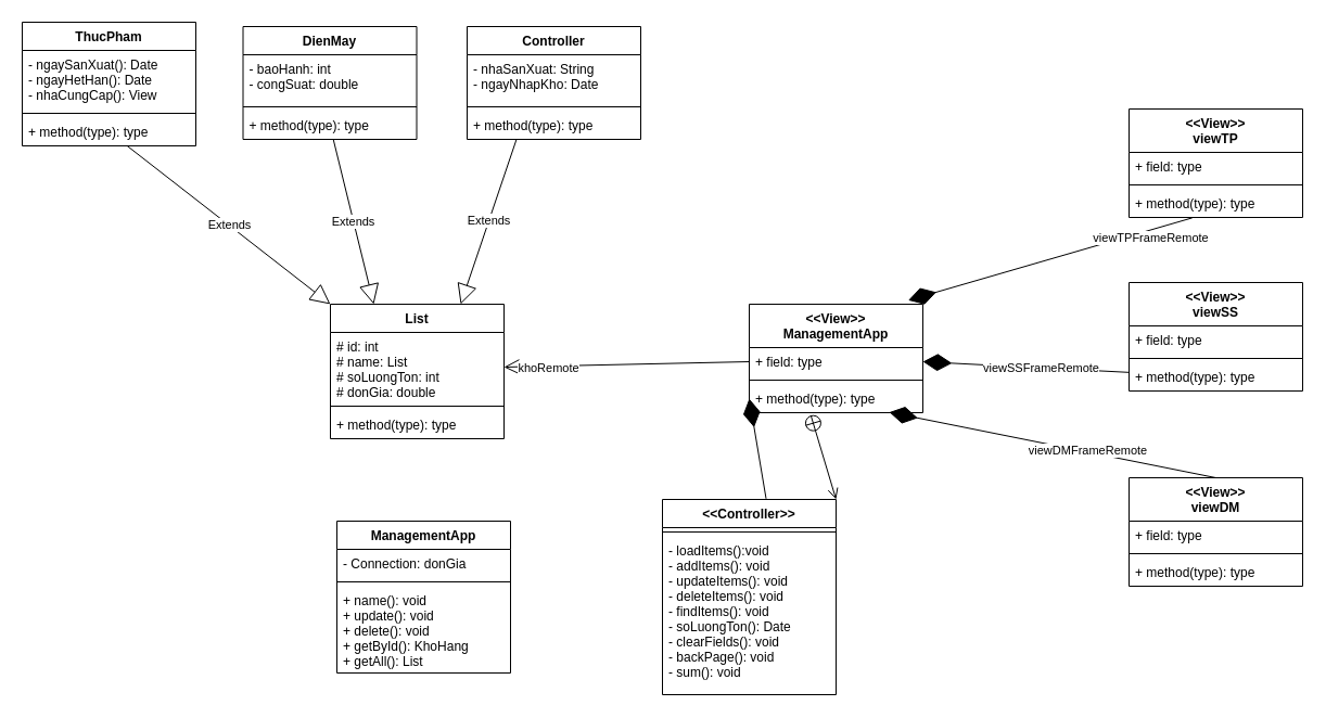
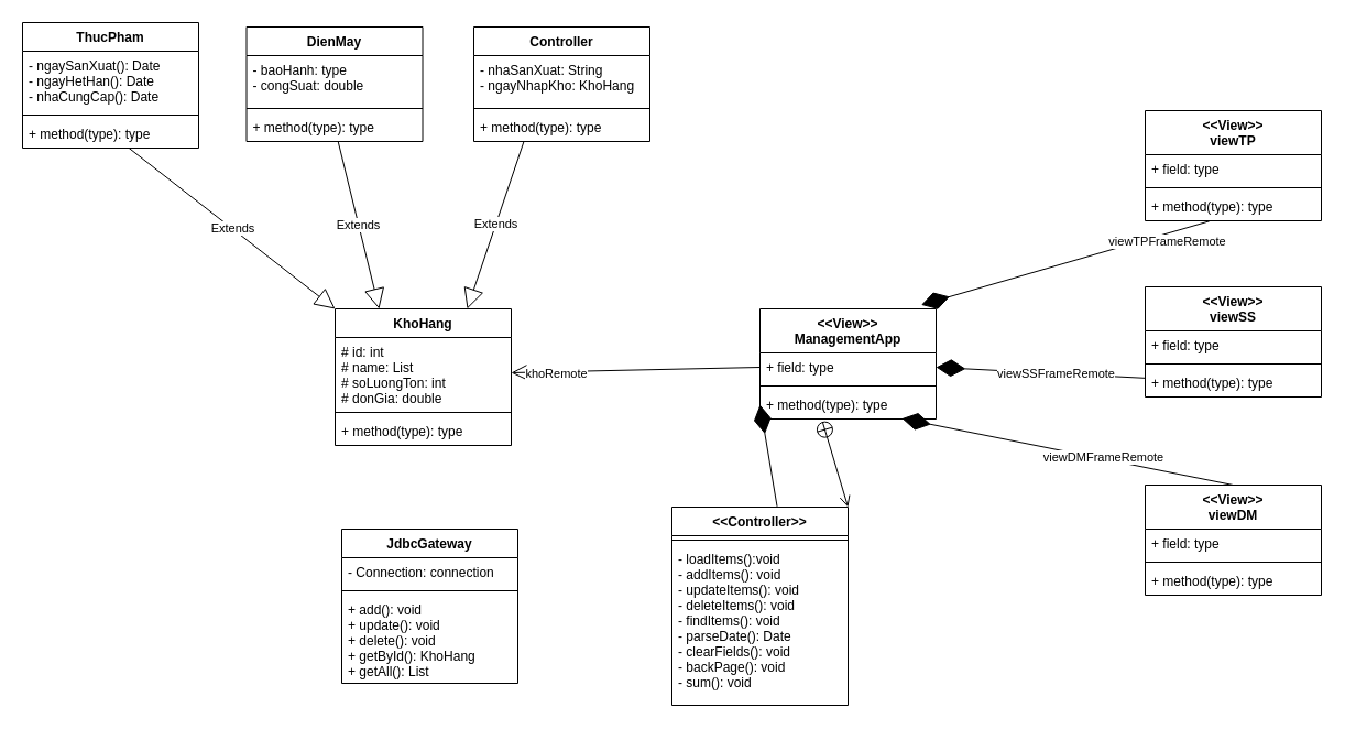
- <mxCell id="7" value="- ngaySanXuat(): Date&#10;- ngayHetHan(): Date&#10;- nhaCungCap(): View" style="text;strokeColor=none;fillColor=none;align=left;verticalAlign=top;spacingLeft=4;spacingRight=4;overflow=hidden;rotatable=0;points=[[0,0.5],[1,0.5]];portConstraint=eastwest;" parent="6" vertex="1"><mxGeometry y="26" width="160" height="54" as="geometry" /></mxCell>
+ <mxCell id="7" value="- ngaySanXuat(): Date&#10;- ngayHetHan(): Date&#10;- nhaCungCap(): Date" style="text;strokeColor=none;fillColor=none;align=left;verticalAlign=top;spacingLeft=4;spacingRight=4;overflow=hidden;rotatable=0;points=[[0,0.5],[1,0.5]];portConstraint=eastwest;" parent="6" vertex="1"><mxGeometry y="26" width="160" height="54" as="geometry" /></mxCell>
- <mxCell id="19" value="- baoHanh: int&#10;- congSuat: double" style="text;strokeColor=none;fillColor=none;align=left;verticalAlign=top;spacingLeft=4;spacingRight=4;overflow=hidden;rotatable=0;points=[[0,0.5],[1,0.5]];portConstraint=eastwest;" parent="18" vertex="1"><mxGeometry y="26" width="160" height="44" as="geometry" /></mxCell>
+ <mxCell id="19" value="- baoHanh: type&#10;- congSuat: double" style="text;strokeColor=none;fillColor=none;align=left;verticalAlign=top;spacingLeft=4;spacingRight=4;overflow=hidden;rotatable=0;points=[[0,0.5],[1,0.5]];portConstraint=eastwest;" parent="18" vertex="1"><mxGeometry y="26" width="160" height="44" as="geometry" /></mxCell>
- <mxCell id="15" value="- nhaSanXuat: String&#10;- ngayNhapKho: Date" style="text;strokeColor=none;fillColor=none;align=left;verticalAlign=top;spacingLeft=4;spacingRight=4;overflow=hidden;rotatable=0;points=[[0,0.5],[1,0.5]];portConstraint=eastwest;" parent="14" vertex="1"><mxGeometry y="26" width="160" height="44" as="geometry" /></mxCell>
+ <mxCell id="15" value="- nhaSanXuat: String&#10;- ngayNhapKho: KhoHang" style="text;strokeColor=none;fillColor=none;align=left;verticalAlign=top;spacingLeft=4;spacingRight=4;overflow=hidden;rotatable=0;points=[[0,0.5],[1,0.5]];portConstraint=eastwest;" parent="14" vertex="1"><mxGeometry y="26" width="160" height="44" as="geometry" /></mxCell>
- <mxCell id="10" value="List" style="swimlane;fontStyle=1;align=center;verticalAlign=top;childLayout=stackLayout;horizontal=1;startSize=26;horizontalStack=0;resizeParent=1;resizeParentMax=0;resizeLast=0;collapsible=1;marginBottom=0;" parent="1" vertex="1"><mxGeometry x="304" y="280" width="160" height="124" as="geometry" /></mxCell>
+ <mxCell id="10" value="KhoHang" style="swimlane;fontStyle=1;align=center;verticalAlign=top;childLayout=stackLayout;horizontal=1;startSize=26;horizontalStack=0;resizeParent=1;resizeParentMax=0;resizeLast=0;collapsible=1;marginBottom=0;" parent="1" vertex="1"><mxGeometry x="304" y="280" width="160" height="124" as="geometry" /></mxCell>
- <mxCell id="2" value="ManagementApp" style="swimlane;fontStyle=1;align=center;verticalAlign=top;childLayout=stackLayout;horizontal=1;startSize=26;horizontalStack=0;resizeParent=1;resizeParentMax=0;resizeLast=0;collapsible=1;marginBottom=0;" parent="1" vertex="1"><mxGeometry x="310" y="480" width="160" height="140" as="geometry" /></mxCell>
+ <mxCell id="2" value="JdbcGateway" style="swimlane;fontStyle=1;align=center;verticalAlign=top;childLayout=stackLayout;horizontal=1;startSize=26;horizontalStack=0;resizeParent=1;resizeParentMax=0;resizeLast=0;collapsible=1;marginBottom=0;" parent="1" vertex="1"><mxGeometry x="310" y="480" width="160" height="140" as="geometry" /></mxCell>
- <mxCell id="49" value="- loadItems():void&#10;- addItems(): void&#10;- updateItems(): void&#10;- deleteItems(): void&#10;- findItems(): void&#10;- soLuongTon(): Date&#10;- clearFields(): void&#10;- backPage(): void&#10;- sum(): void" style="text;strokeColor=none;fillColor=none;align=left;verticalAlign=top;spacingLeft=4;spacingRight=4;overflow=hidden;rotatable=0;points=[[0,0.5],[1,0.5]];portConstraint=eastwest;" parent="47" vertex="1"><mxGeometry y="34" width="160" height="146" as="geometry" /></mxCell>
+ <mxCell id="49" value="- loadItems():void&#10;- addItems(): void&#10;- updateItems(): void&#10;- deleteItems(): void&#10;- findItems(): void&#10;- parseDate(): Date&#10;- clearFields(): void&#10;- backPage(): void&#10;- sum(): void" style="text;strokeColor=none;fillColor=none;align=left;verticalAlign=top;spacingLeft=4;spacingRight=4;overflow=hidden;rotatable=0;points=[[0,0.5],[1,0.5]];portConstraint=eastwest;" parent="47" vertex="1"><mxGeometry y="34" width="160" height="146" as="geometry" /></mxCell>
- <mxCell id="3" value="- Connection: donGia" style="text;strokeColor=none;fillColor=none;align=left;verticalAlign=top;spacingLeft=4;spacingRight=4;overflow=hidden;rotatable=0;points=[[0,0.5],[1,0.5]];portConstraint=eastwest;" parent="2" vertex="1"><mxGeometry y="26" width="160" height="26" as="geometry" /></mxCell>
+ <mxCell id="3" value="- Connection: connection" style="text;strokeColor=none;fillColor=none;align=left;verticalAlign=top;spacingLeft=4;spacingRight=4;overflow=hidden;rotatable=0;points=[[0,0.5],[1,0.5]];portConstraint=eastwest;" parent="2" vertex="1"><mxGeometry y="26" width="160" height="26" as="geometry" /></mxCell>
- <mxCell id="5" value="+ name(): void&#10;+ update(): void&#10;+ delete(): void&#10;+ getById(): KhoHang&#10;+ getAll(): List" style="text;strokeColor=none;fillColor=none;align=left;verticalAlign=top;spacingLeft=4;spacingRight=4;overflow=hidden;rotatable=0;points=[[0,0.5],[1,0.5]];portConstraint=eastwest;" parent="2" vertex="1"><mxGeometry y="60" width="160" height="80" as="geometry" /></mxCell>
+ <mxCell id="5" value="+ add(): void&#10;+ update(): void&#10;+ delete(): void&#10;+ getById(): KhoHang&#10;+ getAll(): List" style="text;strokeColor=none;fillColor=none;align=left;verticalAlign=top;spacingLeft=4;spacingRight=4;overflow=hidden;rotatable=0;points=[[0,0.5],[1,0.5]];portConstraint=eastwest;" parent="2" vertex="1"><mxGeometry y="60" width="160" height="80" as="geometry" /></mxCell>
